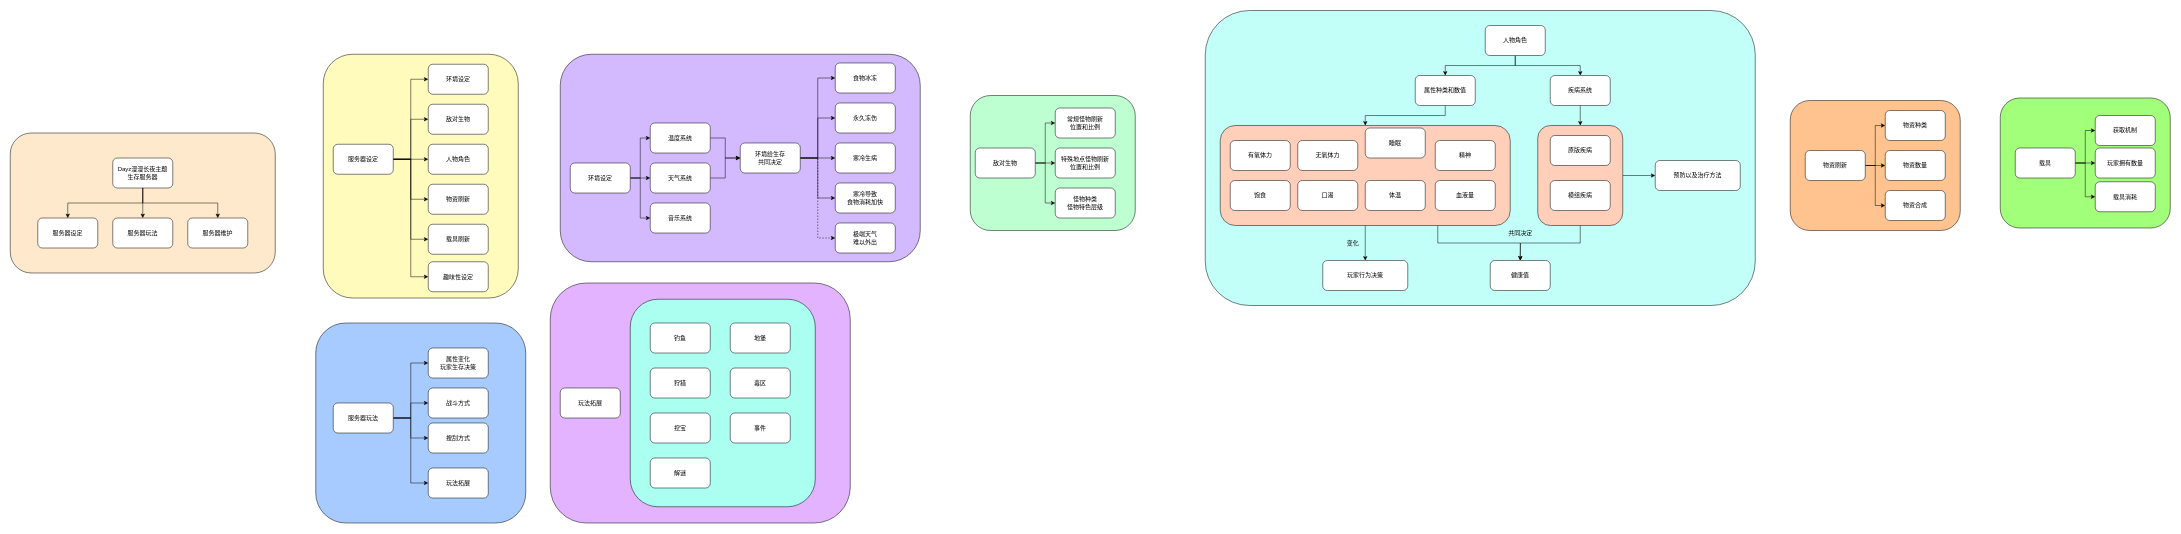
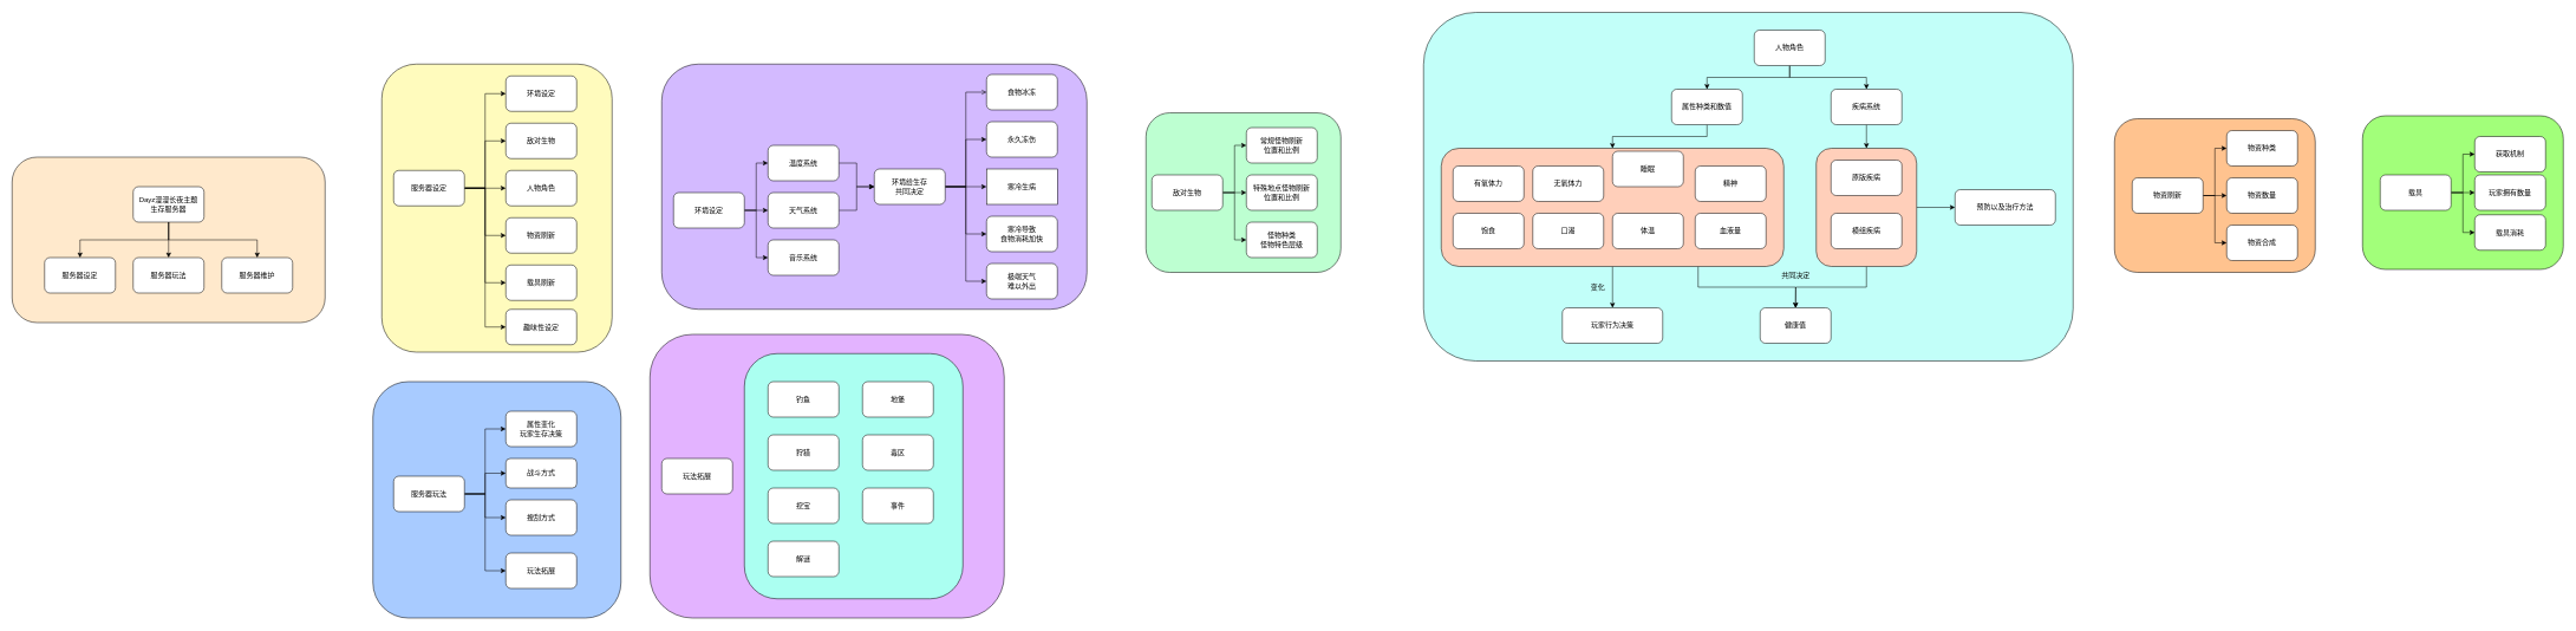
- <mxCell id="44" style="edgeStyle=orthogonalEdgeStyle;rounded=0;orthogonalLoop=1;jettySize=auto;html=1;exitX=1;exitY=0.5;exitDx=0;exitDy=0;entryX=0;entryY=0.5;entryDx=0;entryDy=0;" parent="1" source="49" target="50" edge="1"><mxGeometry relative="1" as="geometry" /></mxCell>
+ <mxCell id="44" style="edgeStyle=orthogonalEdgeStyle;rounded=0;orthogonalLoop=1;jettySize=auto;html=1;exitX=1;exitY=0.5;exitDx=0;exitDy=0;entryX=0;entryY=0.5;entryDx=0;entryDy=0;endArrow=open;" parent="1" source="49" target="50" edge="1"><mxGeometry relative="1" as="geometry" /></mxCell>
- <mxCell id="52" value="寒冷生病" style="whiteSpace=wrap;html=1;rounded=1;" parent="1" vertex="1"><mxGeometry x="1670" y="285" width="120" height="60" as="geometry" /></mxCell>
+ <mxCell id="52" value="寒冷生病" style="whiteSpace=wrap;html=1;rounded=0;" parent="1" vertex="1"><mxGeometry x="1670" y="285" width="120" height="60" as="geometry" /></mxCell>
- <mxCell id="48" style="edgeStyle=orthogonalEdgeStyle;rounded=0;orthogonalLoop=1;jettySize=auto;html=1;exitX=1;exitY=0.5;exitDx=0;exitDy=0;entryX=0;entryY=0.5;entryDx=0;entryDy=0;dashed=1;" parent="1" source="49" target="54" edge="1"><mxGeometry relative="1" as="geometry" /></mxCell>
+ <mxCell id="48" style="edgeStyle=orthogonalEdgeStyle;rounded=0;orthogonalLoop=1;jettySize=auto;html=1;exitX=1;exitY=0.5;exitDx=0;exitDy=0;entryX=0;entryY=0.5;entryDx=0;entryDy=0;" parent="1" source="49" target="54" edge="1"><mxGeometry relative="1" as="geometry" /></mxCell>
- <mxCell id="107" value="战斗方式" style="whiteSpace=wrap;html=1;rounded=1;" parent="1" vertex="1"><mxGeometry x="856" y="775" width="120" height="60" as="geometry" /></mxCell>
+ <mxCell id="107" value="战斗方式" style="whiteSpace=wrap;html=1;rounded=1;" parent="1" vertex="1"><mxGeometry x="856" y="775" width="120" height="50" as="geometry" /></mxCell>
